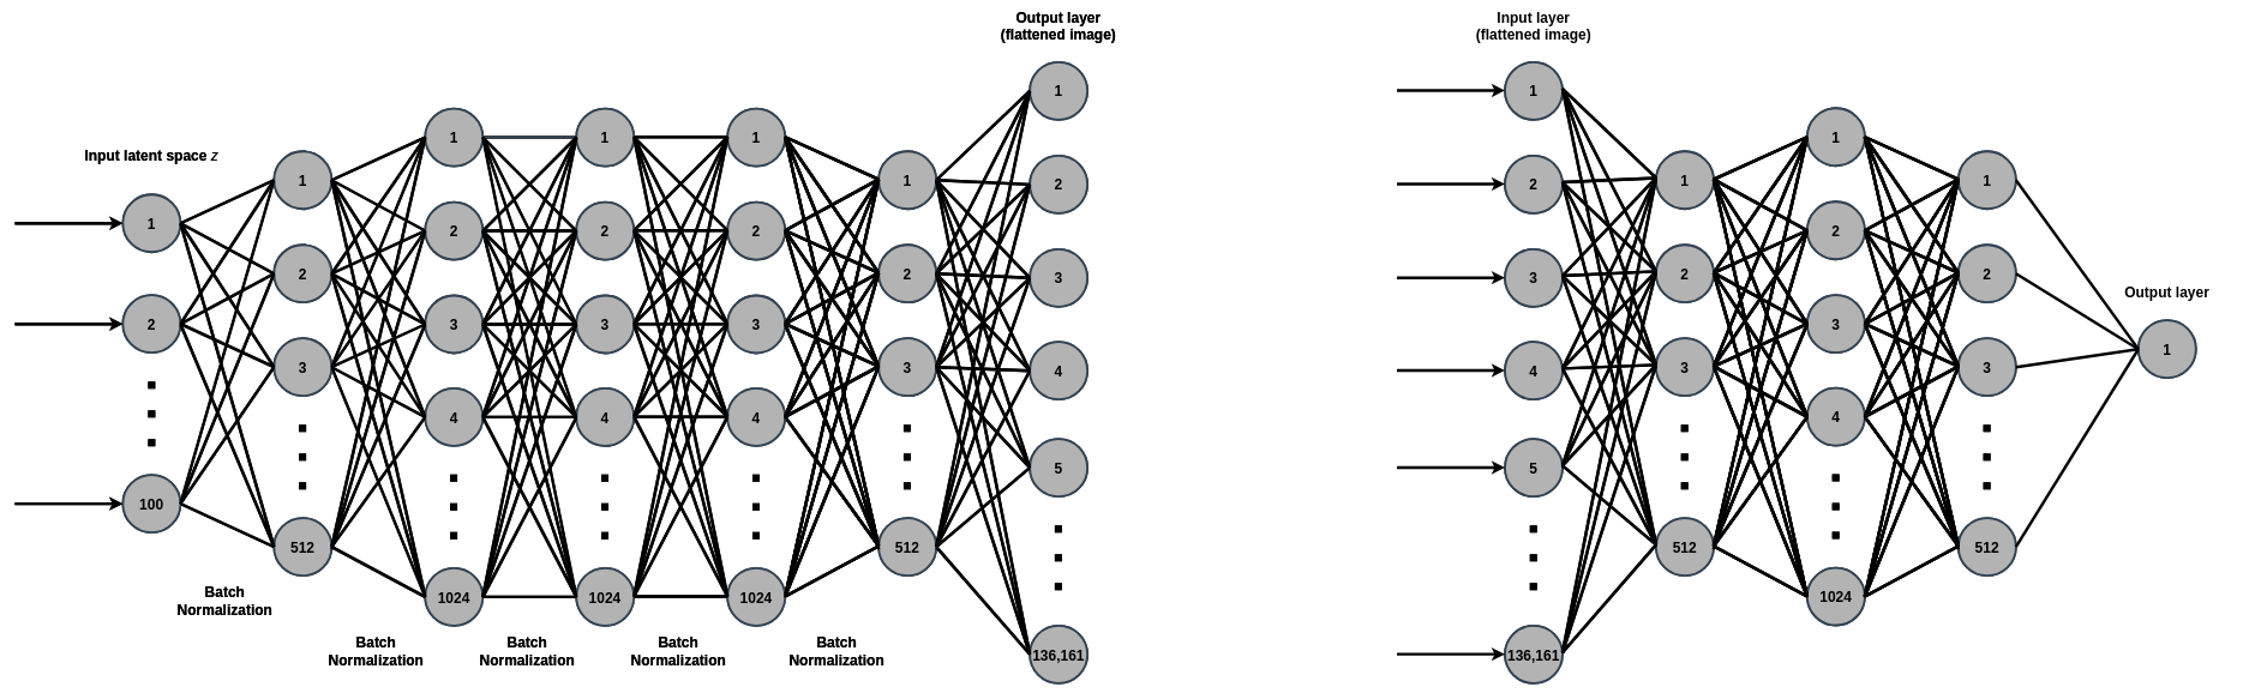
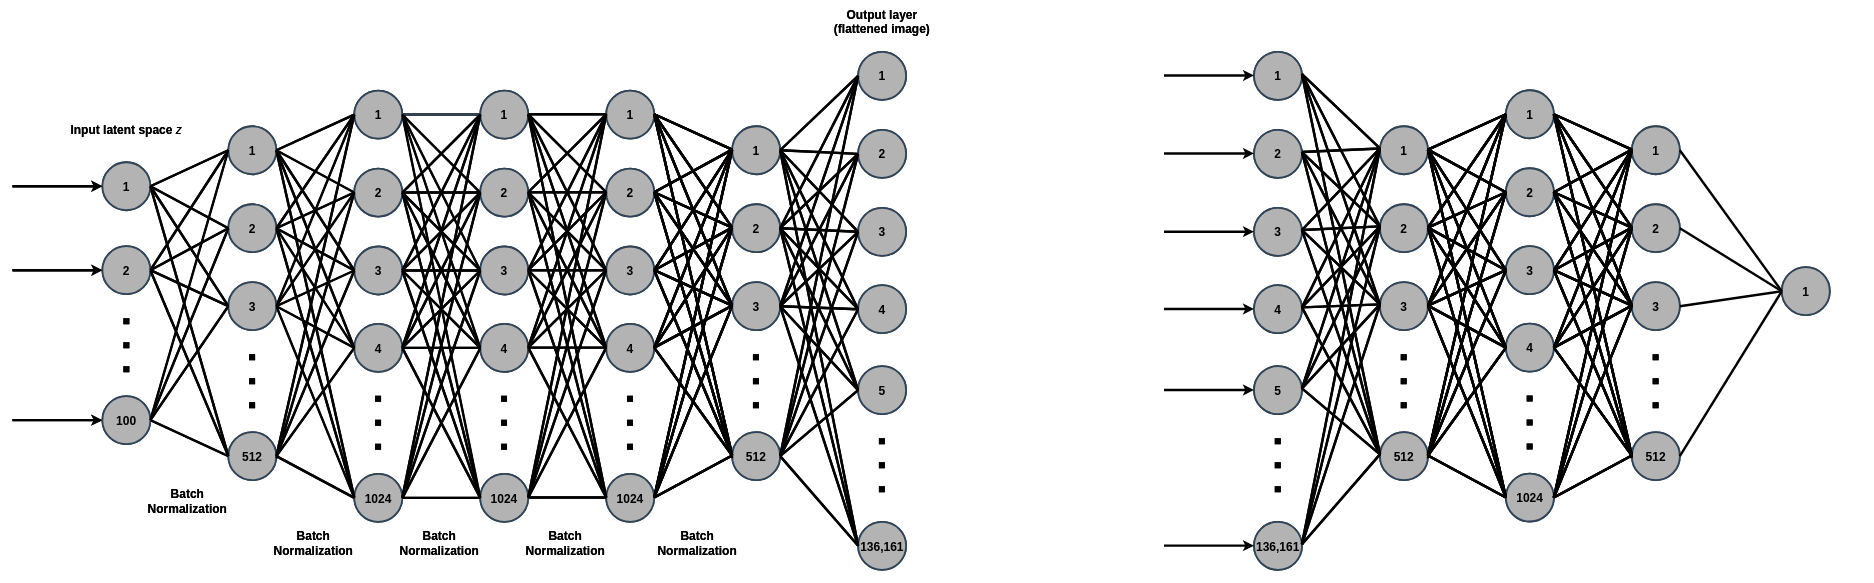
- <mxCell id="775" value="&lt;b&gt;&lt;font style=&quot;font-size: 20px;&quot;&gt;Input layer&lt;/font&gt;&lt;/b&gt;&lt;div&gt;&lt;b&gt;&lt;font style=&quot;font-size: 20px;&quot;&gt;(flattened image)&lt;/font&gt;&lt;/b&gt;&lt;/div&gt;" style="text;html=1;align=center;verticalAlign=middle;whiteSpace=wrap;rounded=0;" parent="1" vertex="1"><mxGeometry x="2038" y="20" width="184" height="30" as="geometry" /></mxCell>
- <mxCell id="774" value="&lt;b&gt;&lt;font style=&quot;font-size: 20px;&quot;&gt;Output layer&lt;/font&gt;&lt;/b&gt;" style="text;html=1;align=center;verticalAlign=middle;whiteSpace=wrap;rounded=0;" parent="1" vertex="1"><mxGeometry x="2918" y="390" width="184" height="30" as="geometry" /></mxCell>
